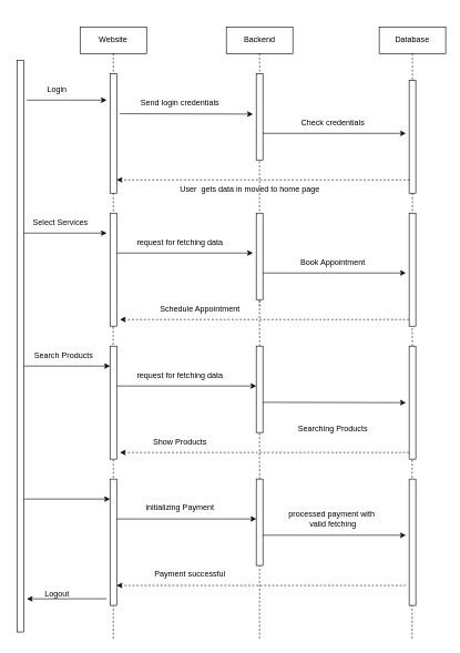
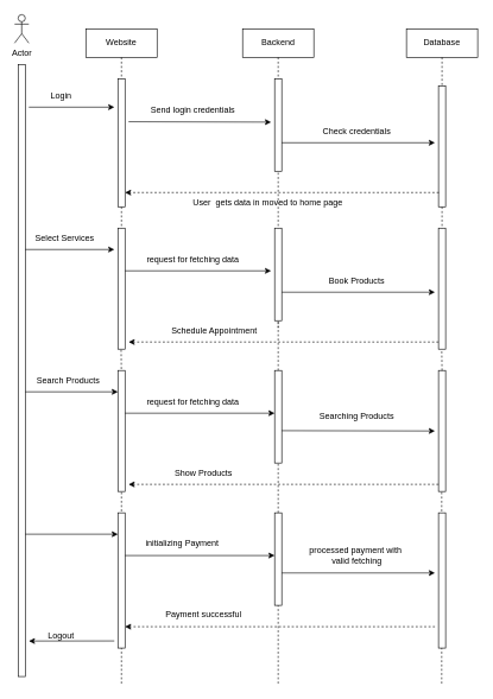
+ <mxCell id="6" value="Actor" style="shape=umlActor;verticalLabelPosition=bottom;verticalAlign=top;html=1;outlineConnect=0;" vertex="1" parent="1"><mxGeometry x="20" y="20" width="20" height="40" as="geometry" /></mxCell>
- <mxCell id="26" value="Book Appointment" style="text;html=1;align=center;verticalAlign=middle;resizable=0;points=[];autosize=1;strokeColor=none;fillColor=none;" vertex="1" parent="1"><mxGeometry x="440" y="380" width="120" height="30" as="geometry" /></mxCell>
+ <mxCell id="26" value="Book Products" style="text;html=1;align=center;verticalAlign=middle;resizable=0;points=[];autosize=1;strokeColor=none;fillColor=none;" vertex="1" parent="1"><mxGeometry x="440" y="380" width="120" height="30" as="geometry" /></mxCell>
- <mxCell id="39" value="Searching Products" style="text;html=1;align=center;verticalAlign=middle;resizable=0;points=[];autosize=1;strokeColor=none;fillColor=none;" vertex="1" parent="1"><mxGeometry x="435" y="630" width="130" height="30" as="geometry" /></mxCell>
+ <mxCell id="39" value="Searching Products" style="text;html=1;align=center;verticalAlign=middle;resizable=0;points=[];autosize=1;strokeColor=none;fillColor=none;" vertex="1" parent="1"><mxGeometry x="435" y="570" width="130" height="30" as="geometry" /></mxCell>
- <mxCell id="41" value="Show Products" style="text;html=1;align=center;verticalAlign=middle;resizable=0;points=[];autosize=1;strokeColor=none;fillColor=none;" vertex="1" parent="1"><mxGeometry x="220" y="650" width="100" height="30" as="geometry" /></mxCell>
+ <mxCell id="41" value="Show Products" style="text;html=1;align=center;verticalAlign=middle;resizable=0;points=[];autosize=1;strokeColor=none;fillColor=none;" vertex="1" parent="1"><mxGeometry x="235" y="650" width="100" height="30" as="geometry" /></mxCell>
- <mxCell id="51" value="initializing Payment" style="text;html=1;align=center;verticalAlign=middle;resizable=0;points=[];autosize=1;strokeColor=none;fillColor=none;" vertex="1" parent="1"><mxGeometry x="205" y="748" width="130" height="30" as="geometry" /></mxCell>
+ <mxCell id="51" value="initializing Payment" style="text;html=1;align=center;verticalAlign=middle;resizable=0;points=[];autosize=1;strokeColor=none;fillColor=none;" vertex="1" parent="1"><mxGeometry x="190" y="748" width="130" height="30" as="geometry" /></mxCell>
